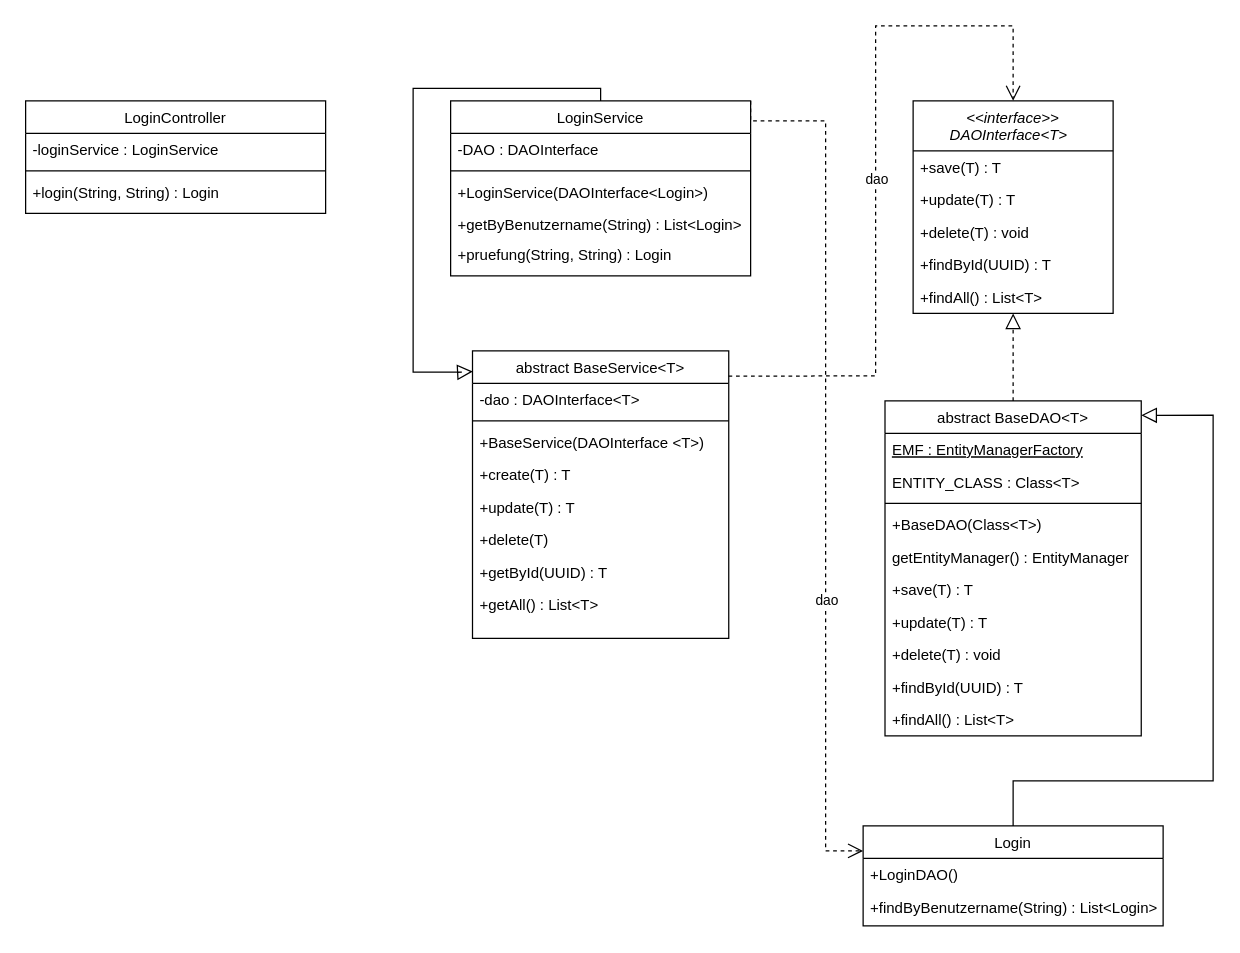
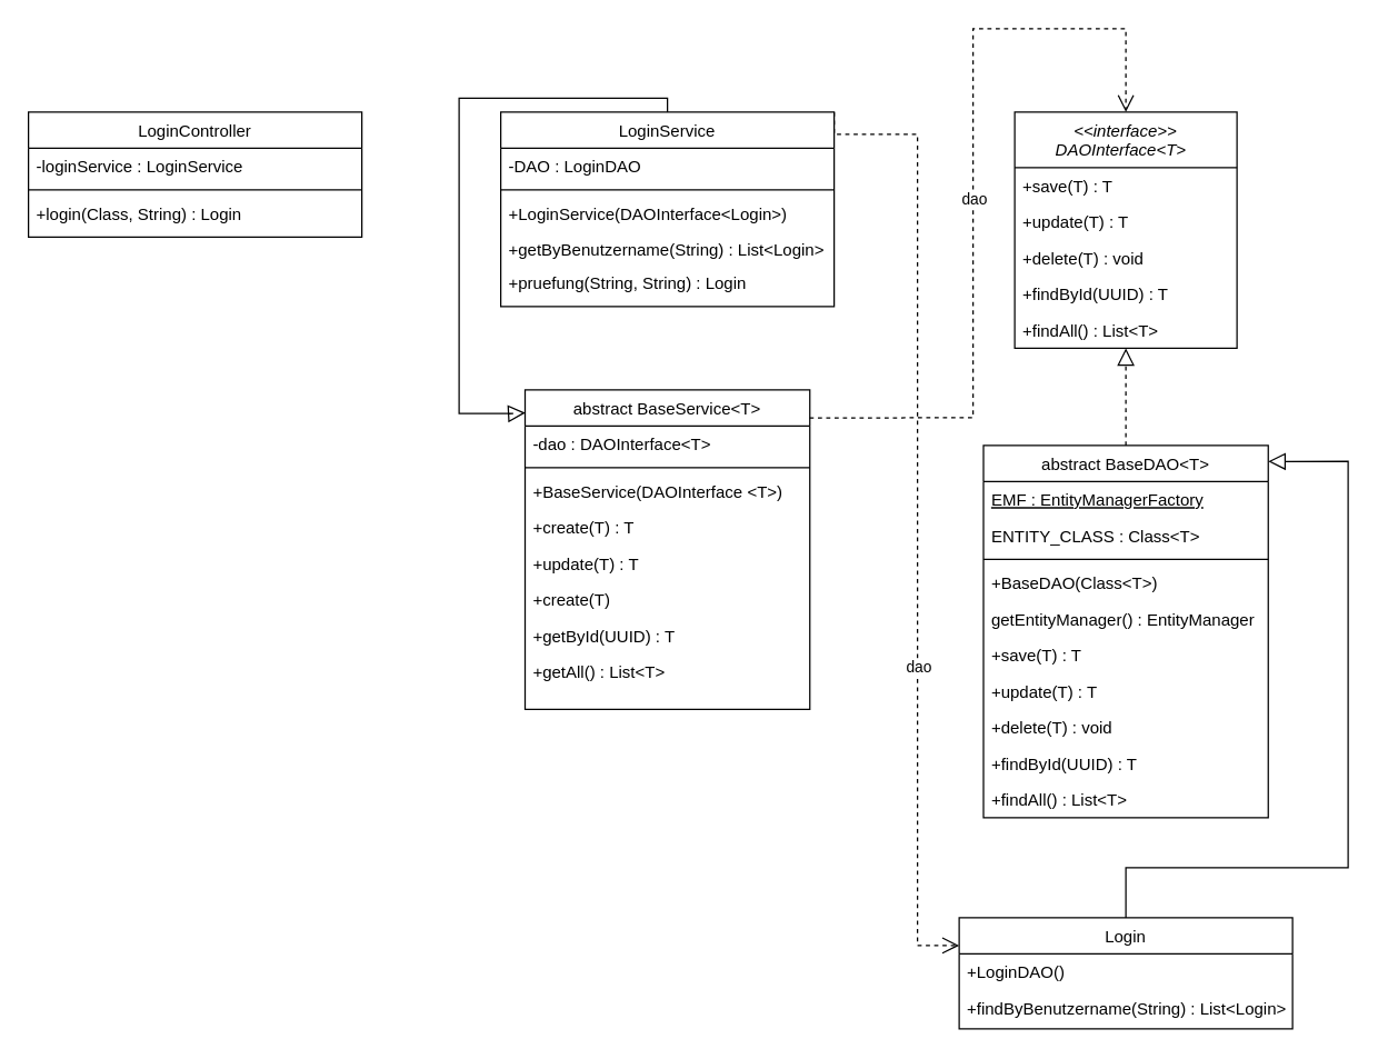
- <mxCell id="36" value="-DAO : DAOInterface" style="text;align=left;verticalAlign=top;spacingLeft=4;spacingRight=4;overflow=hidden;rotatable=0;points=[[0,0.5],[1,0.5]];portConstraint=eastwest;" vertex="1" parent="35"><mxGeometry y="26" width="240" height="26" as="geometry" /></mxCell>
+ <mxCell id="36" value="-DAO : LoginDAO" style="text;align=left;verticalAlign=top;spacingLeft=4;spacingRight=4;overflow=hidden;rotatable=0;points=[[0,0.5],[1,0.5]];portConstraint=eastwest;" vertex="1" parent="35"><mxGeometry y="26" width="240" height="26" as="geometry" /></mxCell>
- <mxCell id="47" value="+login(String, String) : Login" style="text;align=left;verticalAlign=top;spacingLeft=4;spacingRight=4;overflow=hidden;rotatable=0;points=[[0,0.5],[1,0.5]];portConstraint=eastwest;" vertex="1" parent="44"><mxGeometry y="60" width="240" height="26" as="geometry" /></mxCell>
+ <mxCell id="47" value="+login(Class, String) : Login" style="text;align=left;verticalAlign=top;spacingLeft=4;spacingRight=4;overflow=hidden;rotatable=0;points=[[0,0.5],[1,0.5]];portConstraint=eastwest;" vertex="1" parent="44"><mxGeometry y="60" width="240" height="26" as="geometry" /></mxCell>
- <mxCell id="26" value="+delete(T)" style="text;align=left;verticalAlign=top;spacingLeft=4;spacingRight=4;overflow=hidden;rotatable=0;points=[[0,0.5],[1,0.5]];portConstraint=eastwest;" vertex="1" parent="20"><mxGeometry y="138" width="205" height="26" as="geometry" /></mxCell>
+ <mxCell id="26" value="+create(T)" style="text;align=left;verticalAlign=top;spacingLeft=4;spacingRight=4;overflow=hidden;rotatable=0;points=[[0,0.5],[1,0.5]];portConstraint=eastwest;" vertex="1" parent="20"><mxGeometry y="138" width="205" height="26" as="geometry" /></mxCell>
